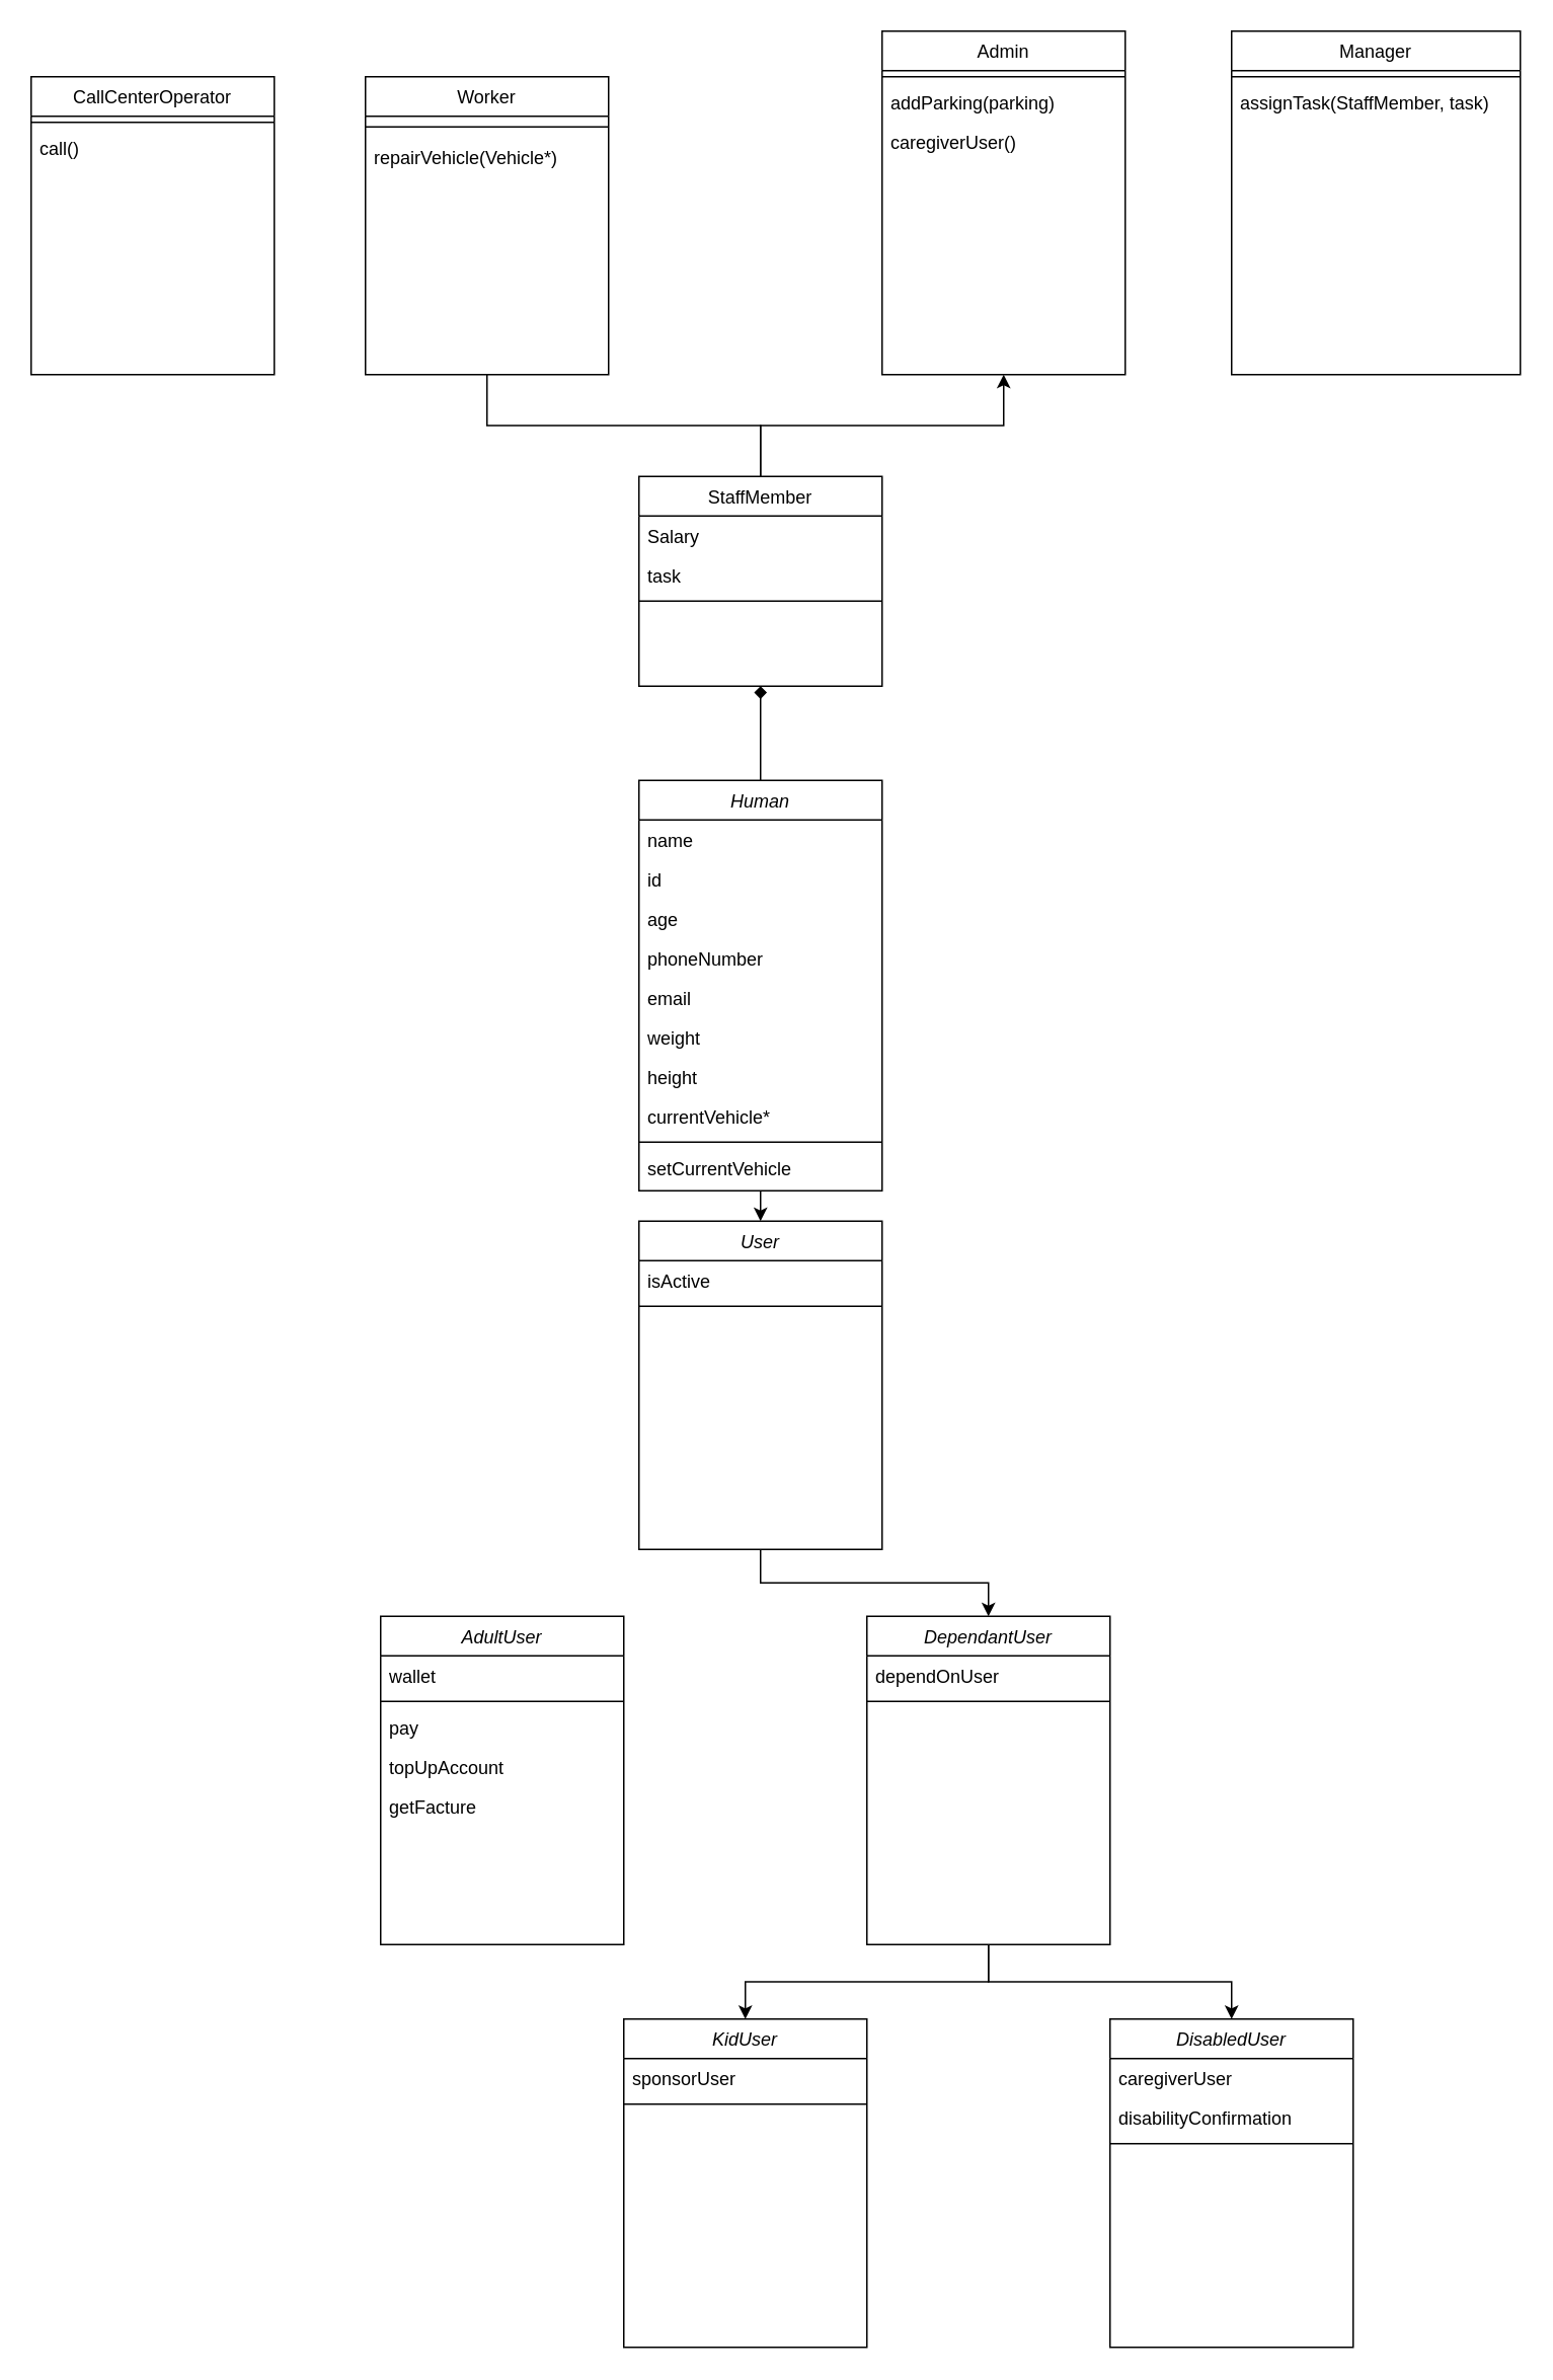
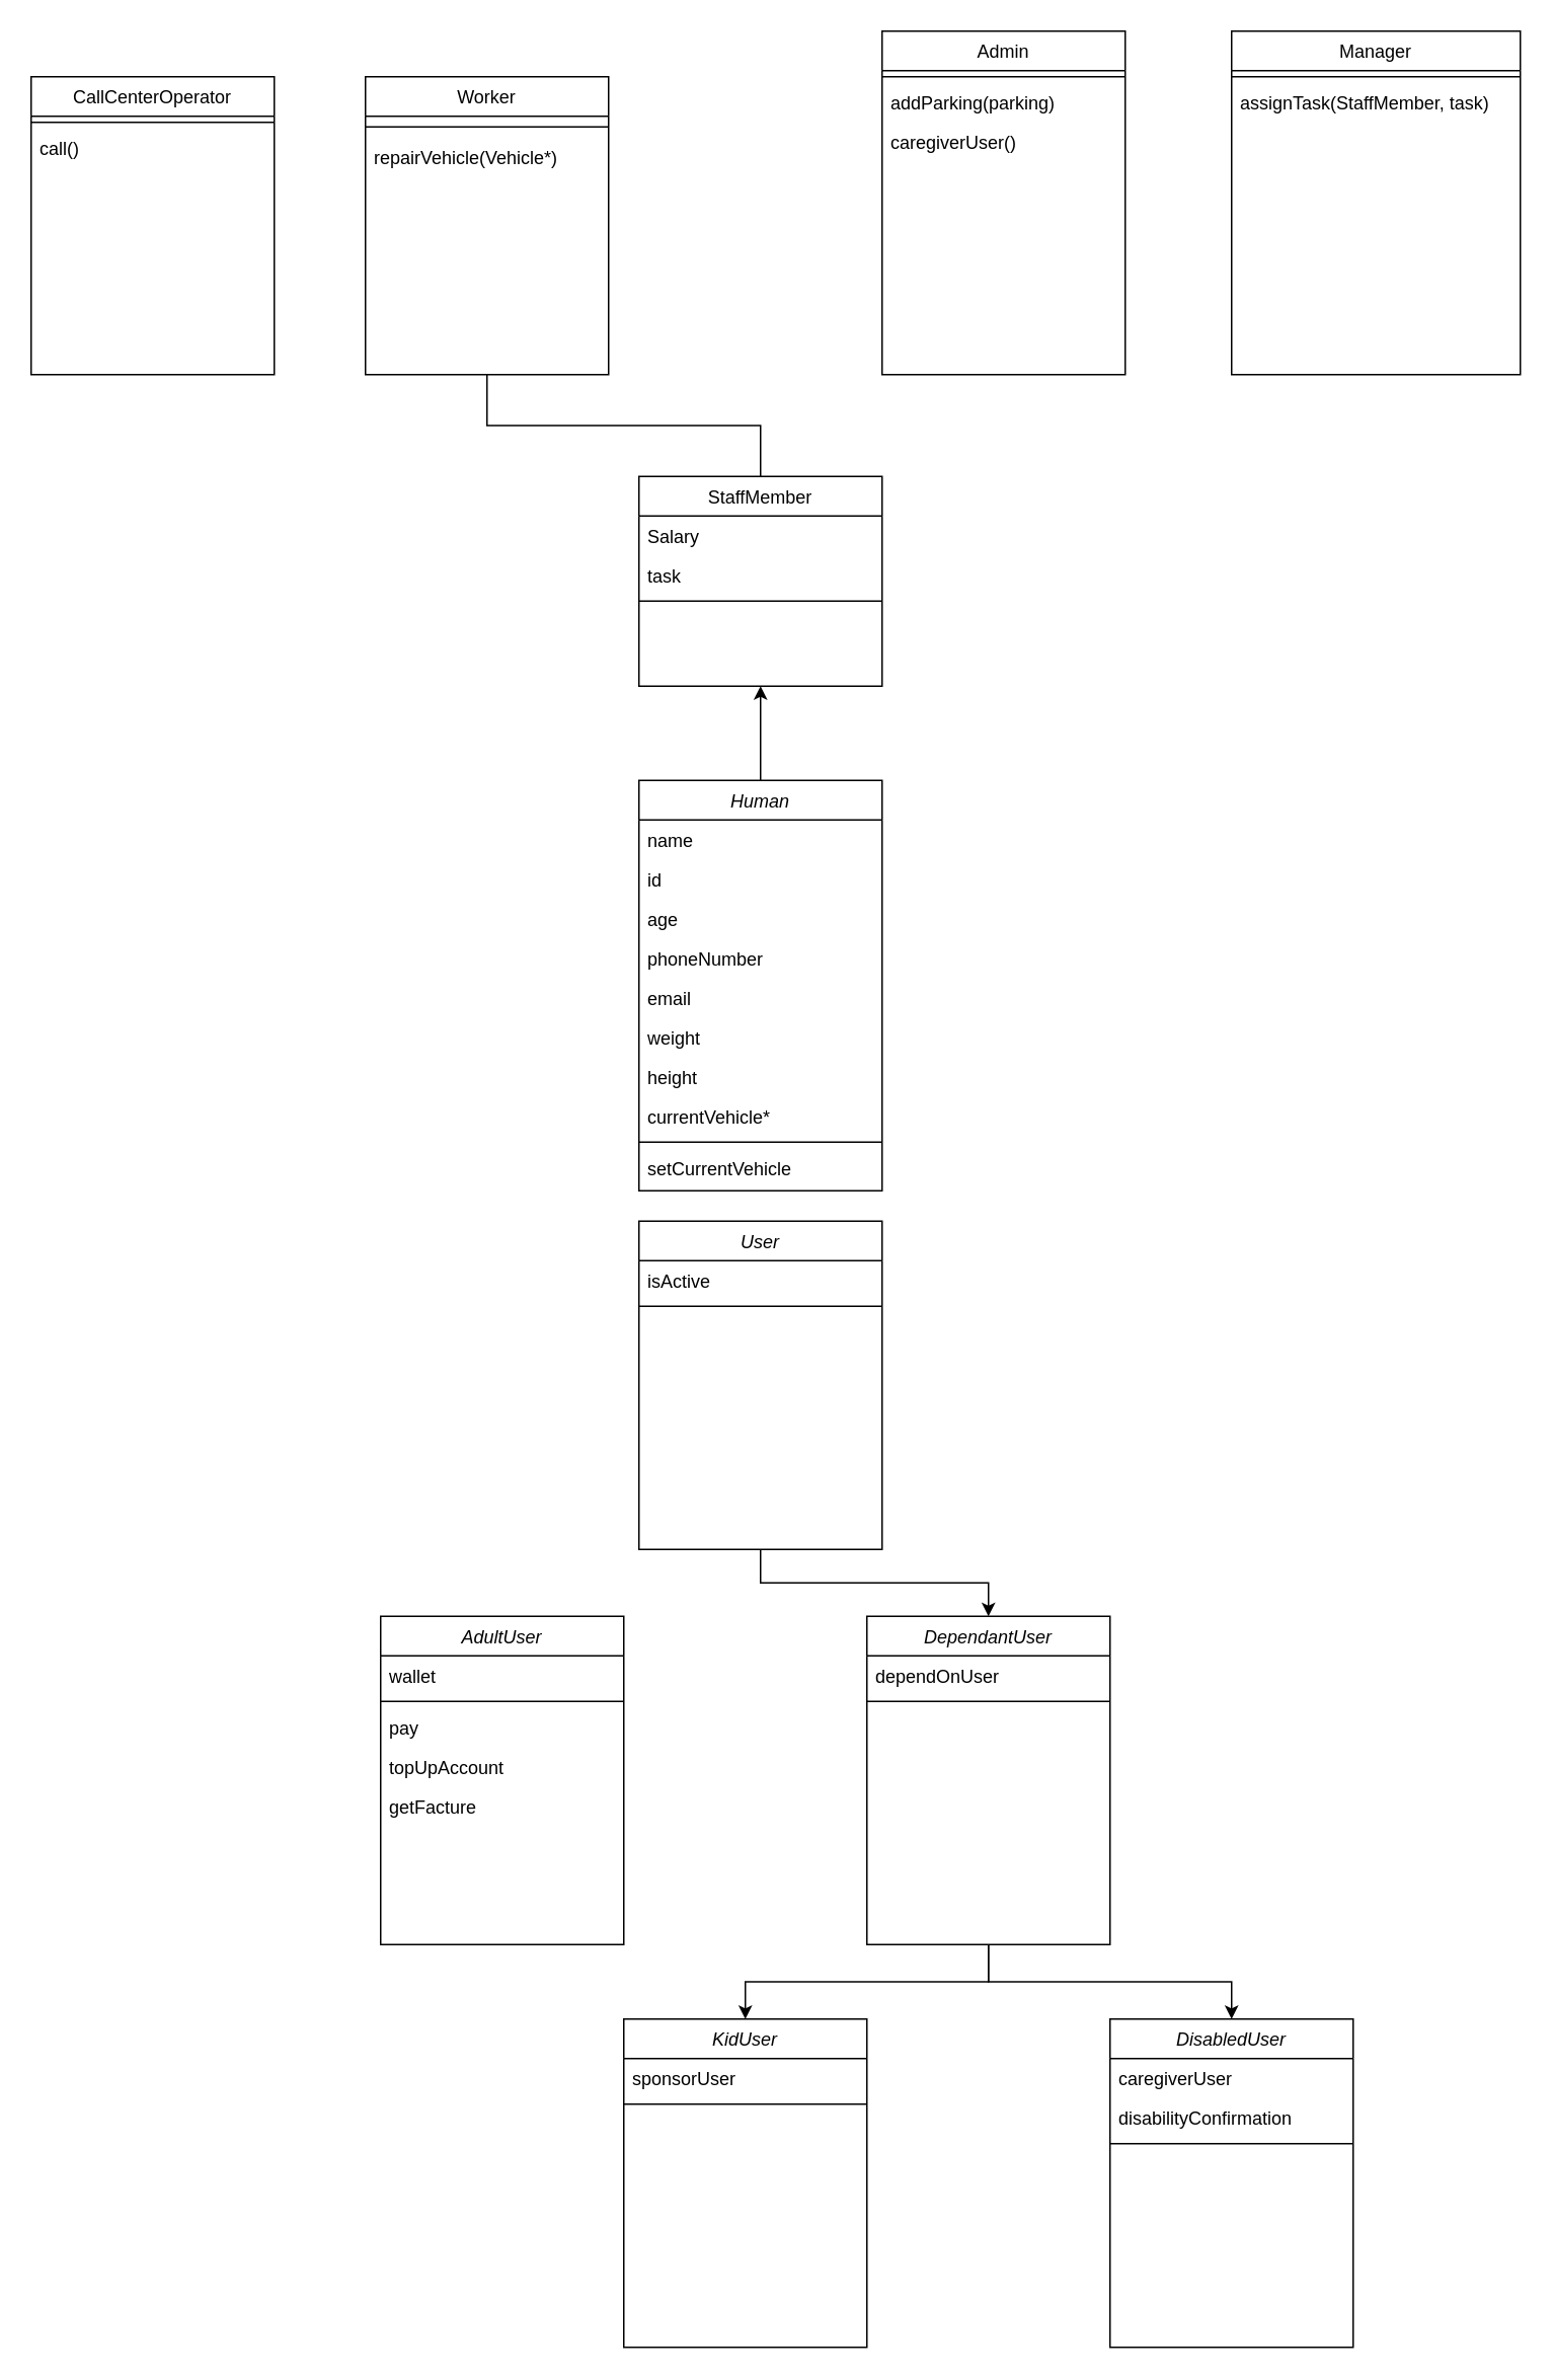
- <mxCell id="16" style="edgeStyle=orthogonalEdgeStyle;rounded=0;orthogonalLoop=1;jettySize=auto;html=1;exitX=0.5;exitY=0;exitDx=0;exitDy=0;entryX=0.5;entryY=1;entryDx=0;entryDy=0;" edge="1" parent="1" source="17" target="11"><mxGeometry relative="1" as="geometry" /></mxCell>
- <mxCell id="27" style="edgeStyle=orthogonalEdgeStyle;rounded=0;orthogonalLoop=1;jettySize=auto;html=1;exitX=0.5;exitY=0;exitDx=0;exitDy=0;entryX=0.5;entryY=1;entryDx=0;entryDy=0;endArrow=diamond;" edge="1" parent="1" source="29" target="17"><mxGeometry relative="1" as="geometry" /></mxCell>
+ <mxCell id="27" style="edgeStyle=orthogonalEdgeStyle;rounded=0;orthogonalLoop=1;jettySize=auto;html=1;exitX=0.5;exitY=0;exitDx=0;exitDy=0;entryX=0.5;entryY=1;entryDx=0;entryDy=0;" edge="1" parent="1" source="29" target="17"><mxGeometry relative="1" as="geometry" /></mxCell>
- <mxCell id="28" style="edgeStyle=orthogonalEdgeStyle;rounded=0;orthogonalLoop=1;jettySize=auto;html=1;exitX=0.5;exitY=1;exitDx=0;exitDy=0;entryX=0.5;entryY=0;entryDx=0;entryDy=0;" edge="1" parent="1" source="29" target="53"><mxGeometry relative="1" as="geometry" /></mxCell>
